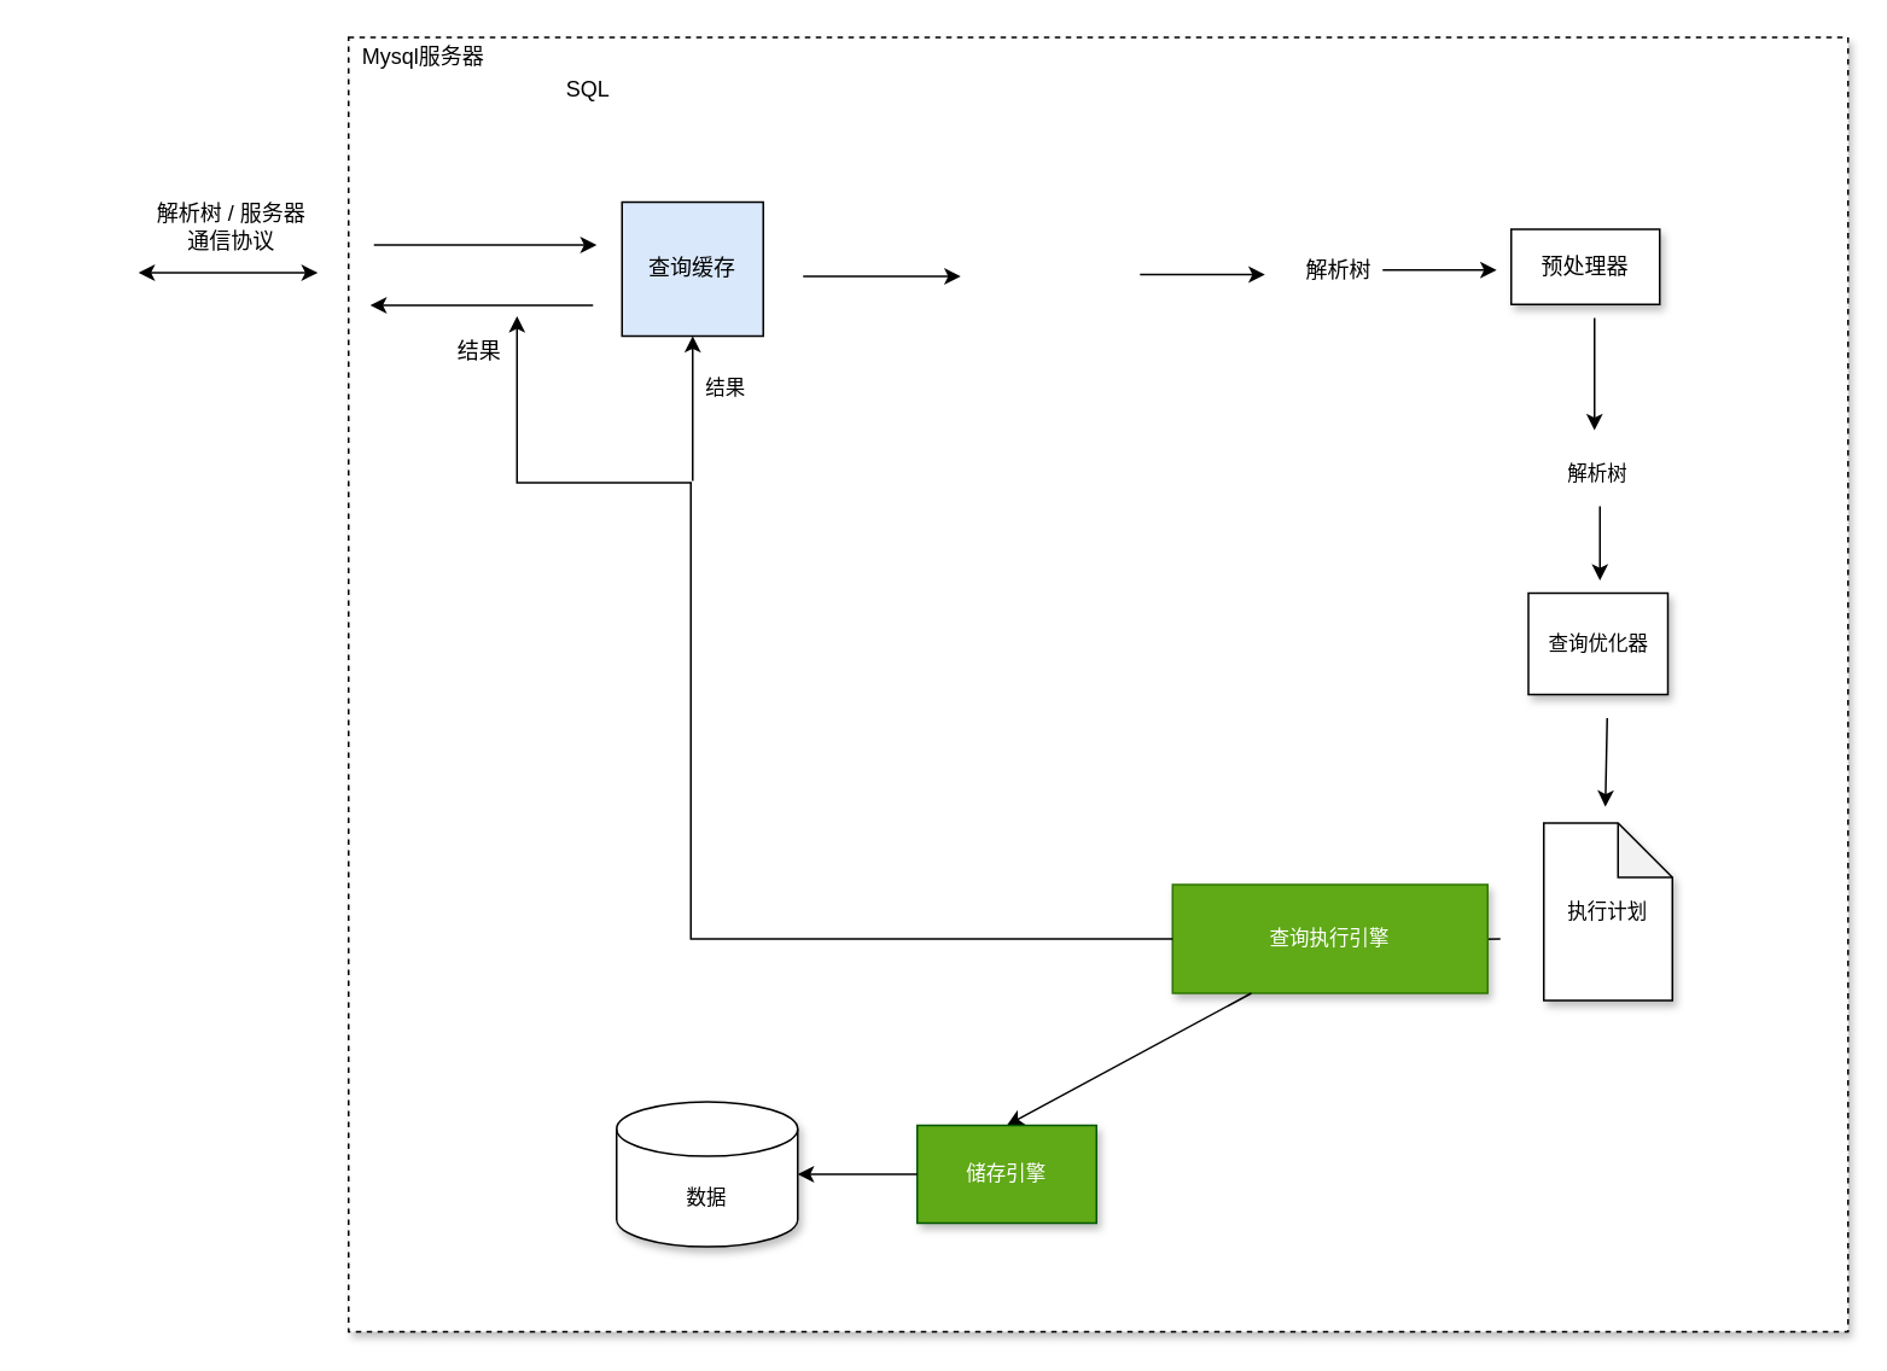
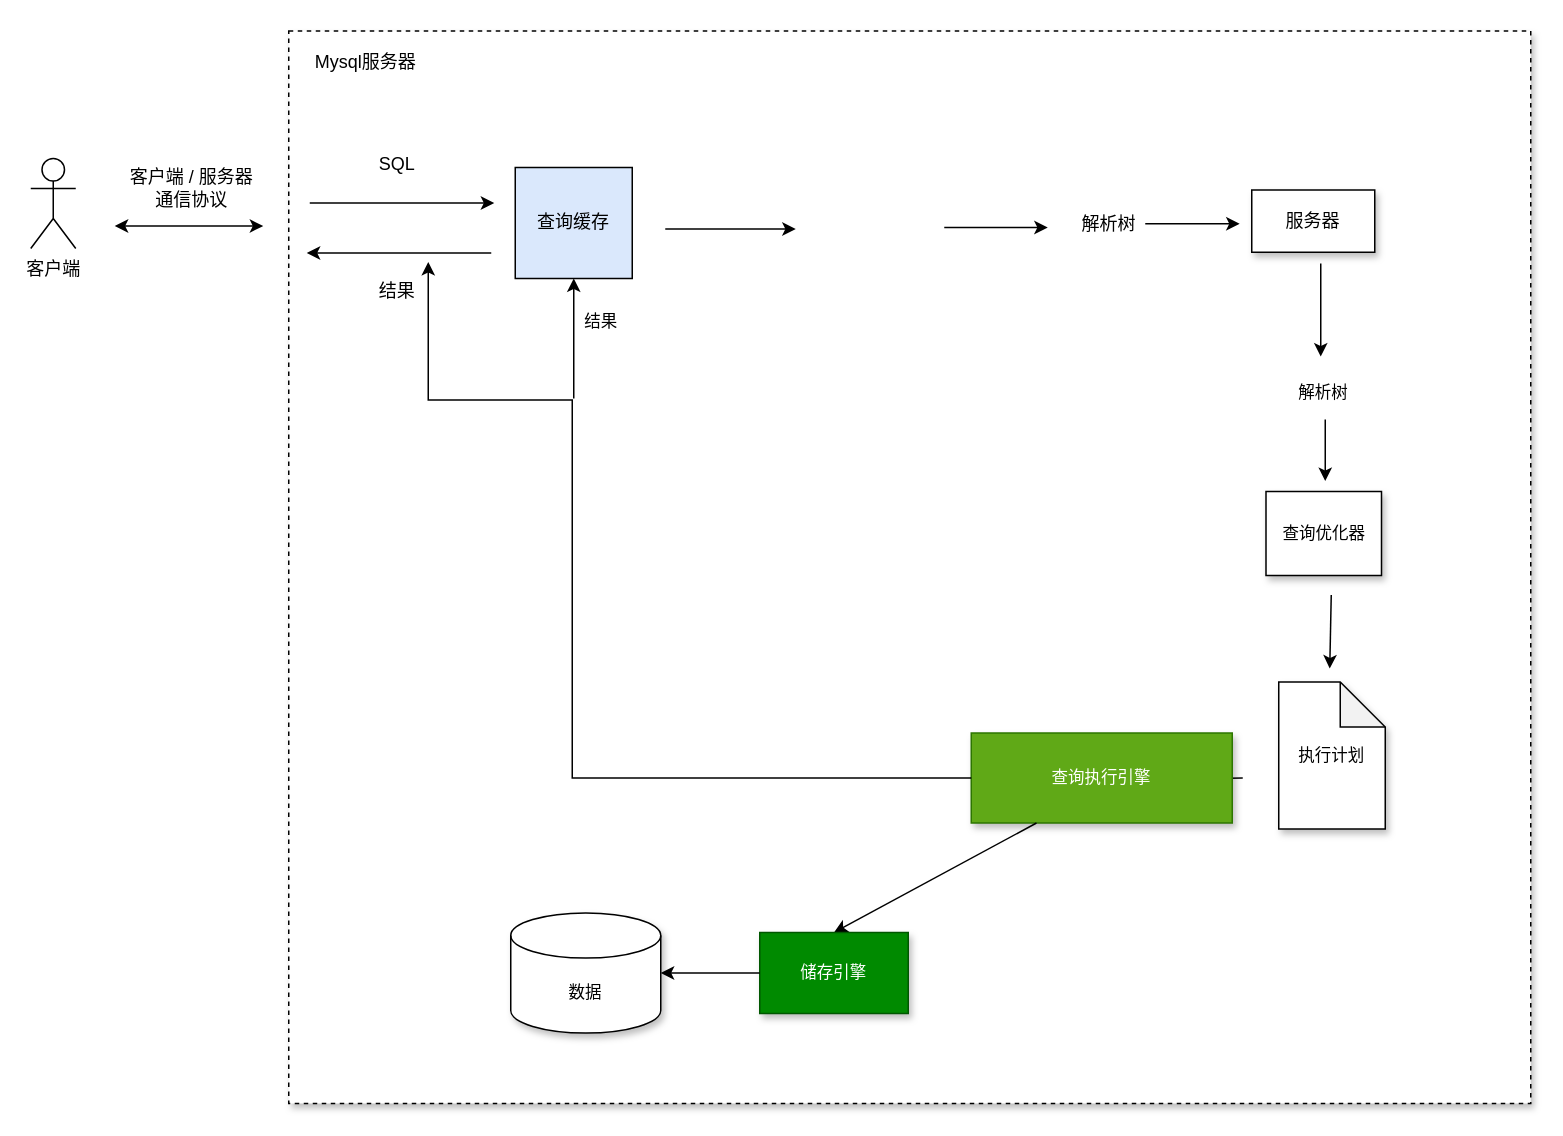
- <mxCell id="6" value="Mysql服务器" style="text;html=1;align=center;verticalAlign=middle;resizable=0;points=[];autosize=1;strokeColor=none;fillColor=none;" vertex="1" parent="1"><mxGeometry x="194" y="22" width="77" height="18" as="geometry" /></mxCell>
+ <mxCell id="6" value="Mysql服务器" style="text;html=1;align=center;verticalAlign=middle;resizable=0;points=[];autosize=1;strokeColor=none;fillColor=none;" vertex="1" parent="1"><mxGeometry x="204" y="32" width="77" height="18" as="geometry" /></mxCell>
- <mxCell id="8" value="SQL" style="text;html=1;align=center;verticalAlign=middle;resizable=0;points=[];autosize=1;strokeColor=none;fillColor=none;" vertex="1" parent="1"><mxGeometry x="307" y="40" width="34" height="18" as="geometry" /></mxCell>
+ <mxCell id="8" value="SQL" style="text;html=1;align=center;verticalAlign=middle;resizable=0;points=[];autosize=1;strokeColor=none;fillColor=none;" vertex="1" parent="1"><mxGeometry x="247" y="100" width="34" height="18" as="geometry" /></mxCell>
- <mxCell id="5" value="解析树 / 服务器&lt;br&gt;通信协议" style="text;html=1;align=center;verticalAlign=middle;resizable=0;points=[];autosize=1;strokeColor=none;fillColor=none;" vertex="1" parent="1"><mxGeometry x="81" y="109" width="92" height="32" as="geometry" /></mxCell>
+ <mxCell id="5" value="客户端 / 服务器&lt;br&gt;通信协议" style="text;html=1;align=center;verticalAlign=middle;resizable=0;points=[];autosize=1;strokeColor=none;fillColor=none;" vertex="1" parent="1"><mxGeometry x="81" y="109" width="92" height="32" as="geometry" /></mxCell>
+ <mxCell id="3" value="客户端" style="shape=umlActor;verticalLabelPosition=bottom;verticalAlign=top;html=1;outlineConnect=0;" vertex="1" parent="1"><mxGeometry x="20" y="105" width="30" height="60" as="geometry" /></mxCell>
- <mxCell id="16" value="预处理器" style="rounded=0;whiteSpace=wrap;html=1;shadow=1;gradientColor=none;" vertex="1" parent="13"><mxGeometry x="834" y="126" width="82" height="41.5" as="geometry" /></mxCell>
+ <mxCell id="16" value="服务器" style="rounded=0;whiteSpace=wrap;html=1;shadow=1;gradientColor=none;" vertex="1" parent="13"><mxGeometry x="834" y="126" width="82" height="41.5" as="geometry" /></mxCell>
- <mxCell id="30" value="储存引擎" style="rounded=0;whiteSpace=wrap;html=1;shadow=1;fontFamily=Helvetica;fontSize=11;fontColor=#ffffff;fillColor=#60a917;strokeColor=#005700;" vertex="1" parent="13"><mxGeometry x="506" y="621" width="99" height="54" as="geometry" /></mxCell>
+ <mxCell id="30" value="储存引擎" style="rounded=0;whiteSpace=wrap;html=1;shadow=1;fontFamily=Helvetica;fontSize=11;fontColor=#ffffff;fillColor=#008a00;strokeColor=#005700;" vertex="1" parent="13"><mxGeometry x="506" y="621" width="99" height="54" as="geometry" /></mxCell>
